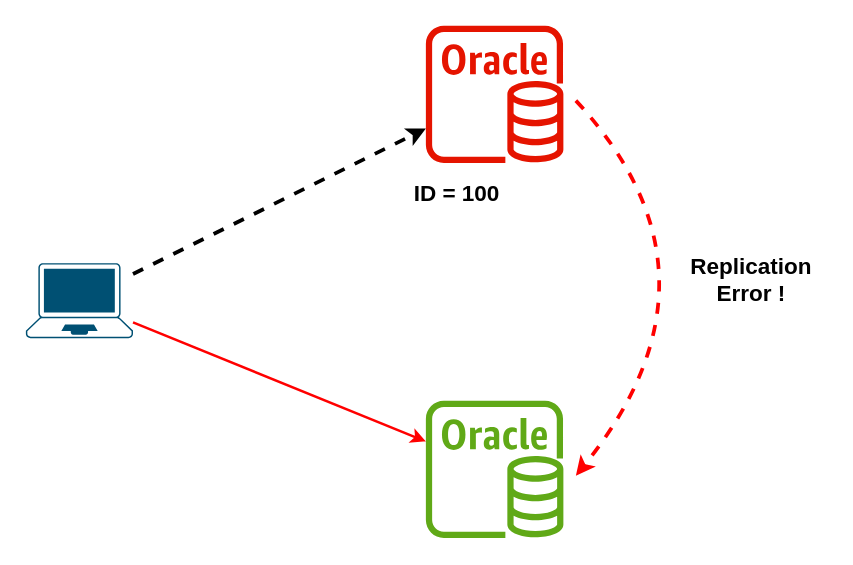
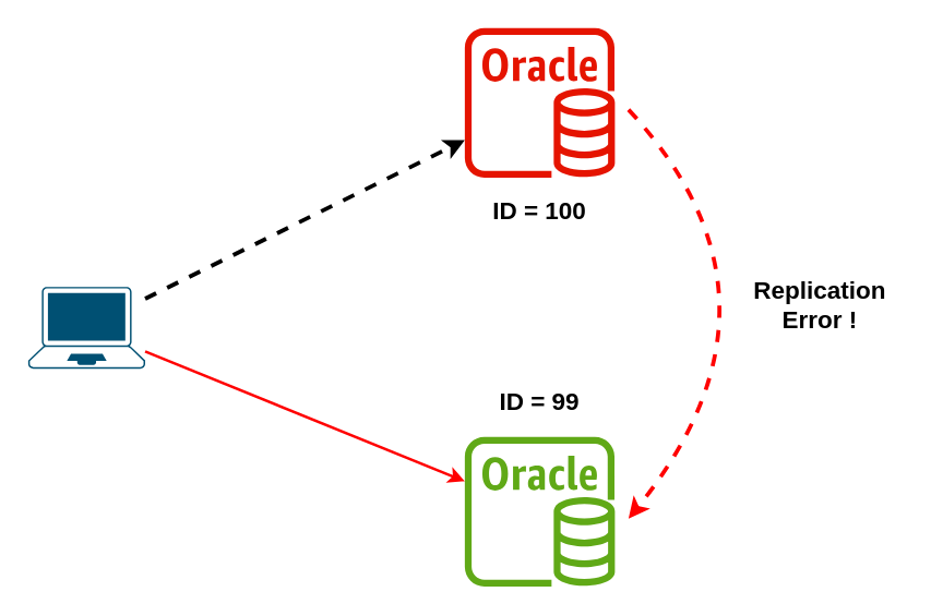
- <mxCell id="7" value="&lt;b&gt;&lt;font style=&quot;font-size: 18px;&quot;&gt;ID = 100&lt;/font&gt;&lt;/b&gt;" style="text;html=1;strokeColor=none;fillColor=none;align=center;verticalAlign=middle;whiteSpace=wrap;rounded=0;" vertex="1" parent="1"><mxGeometry x="320" y="140" width="90" height="30" as="geometry" /></mxCell>
+ <mxCell id="7" value="&lt;b&gt;&lt;font style=&quot;font-size: 18px;&quot;&gt;ID = 100&lt;/font&gt;&lt;/b&gt;" style="text;html=1;strokeColor=none;fillColor=none;align=center;verticalAlign=middle;whiteSpace=wrap;rounded=0;" vertex="1" parent="1"><mxGeometry x="350" y="140" width="90" height="30" as="geometry" /></mxCell>
+ <mxCell id="8" value="&lt;b&gt;&lt;font style=&quot;font-size: 18px;&quot;&gt;ID = 99&lt;/font&gt;&lt;/b&gt;" style="text;html=1;strokeColor=none;fillColor=none;align=center;verticalAlign=middle;whiteSpace=wrap;rounded=0;" vertex="1" parent="1"><mxGeometry x="350" y="280" width="90" height="30" as="geometry" /></mxCell>
